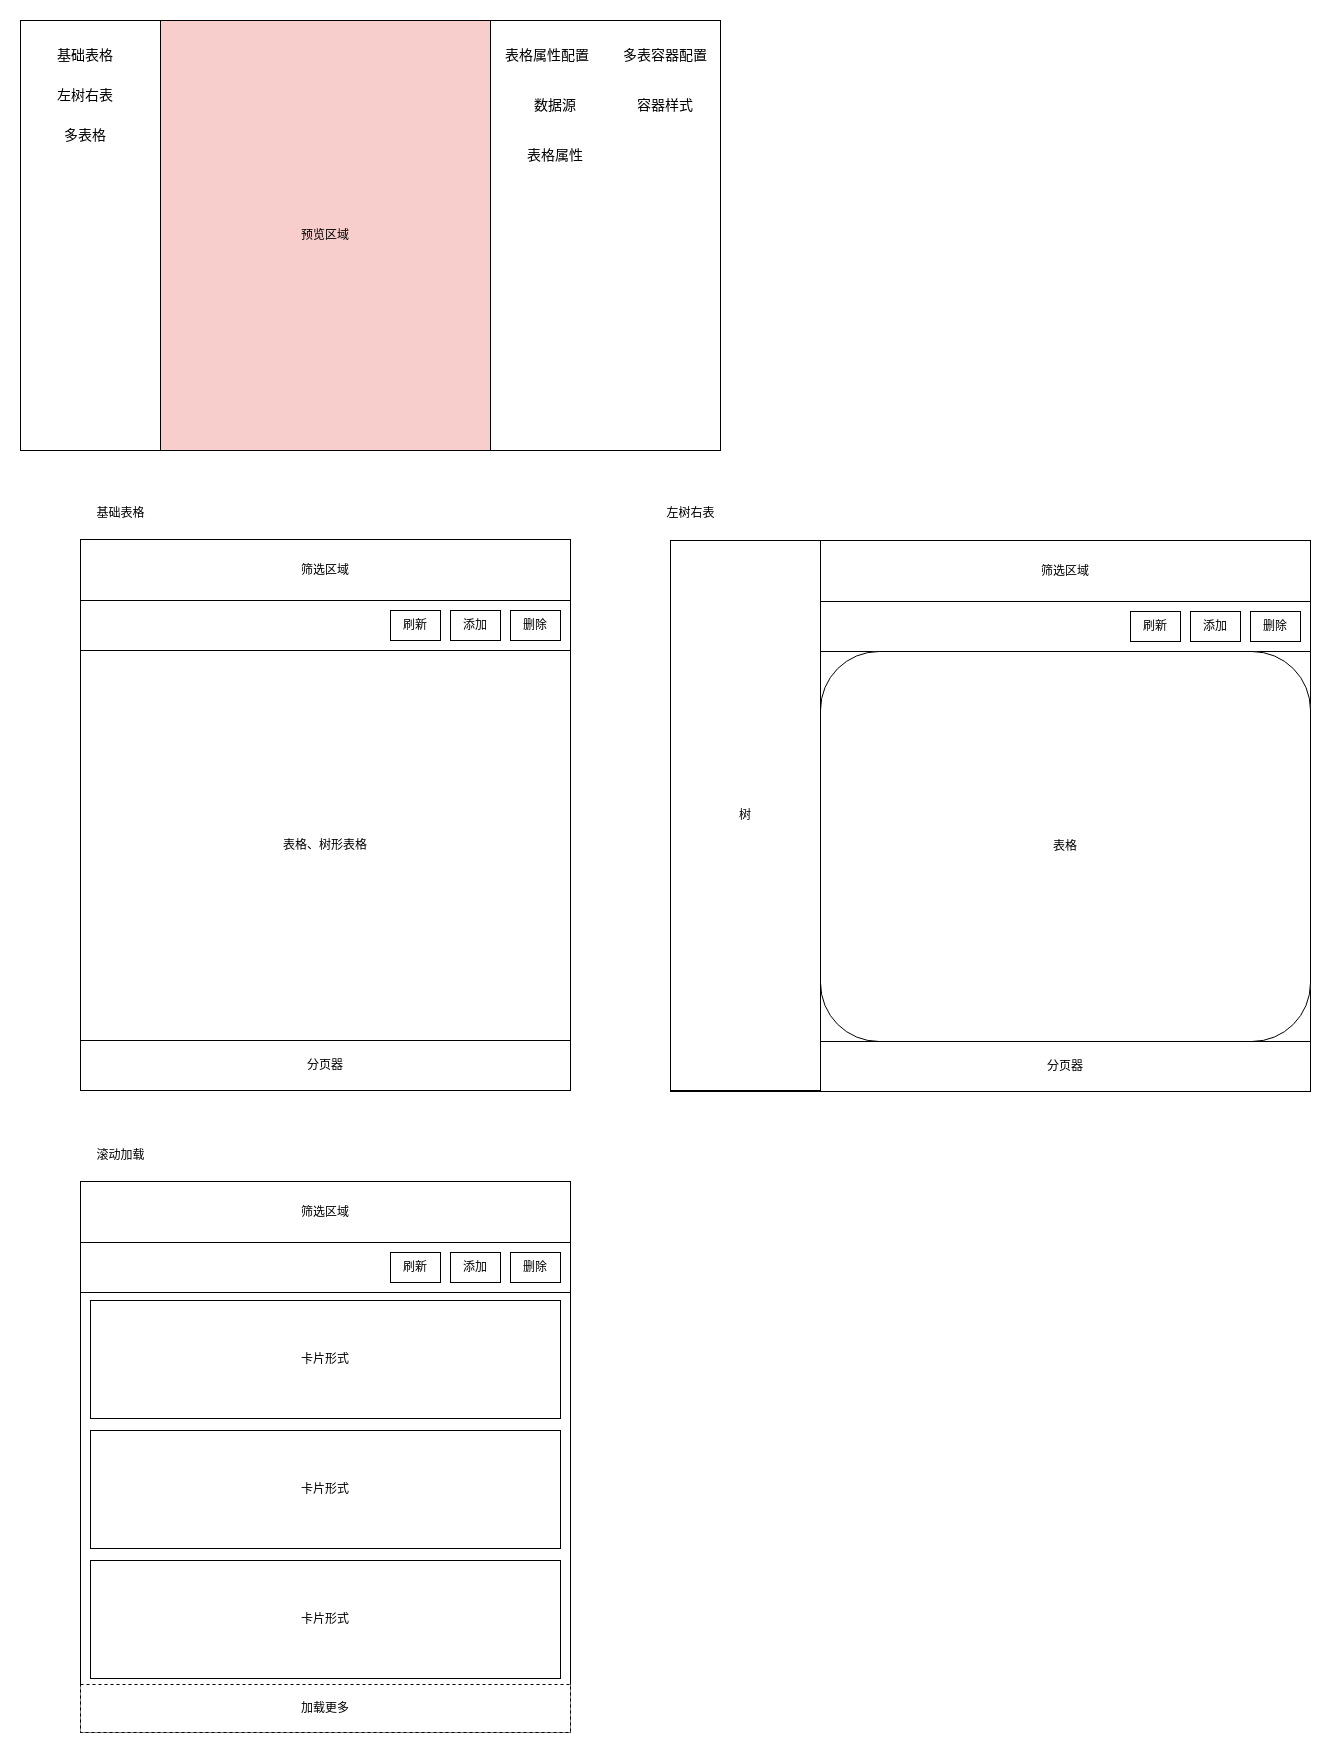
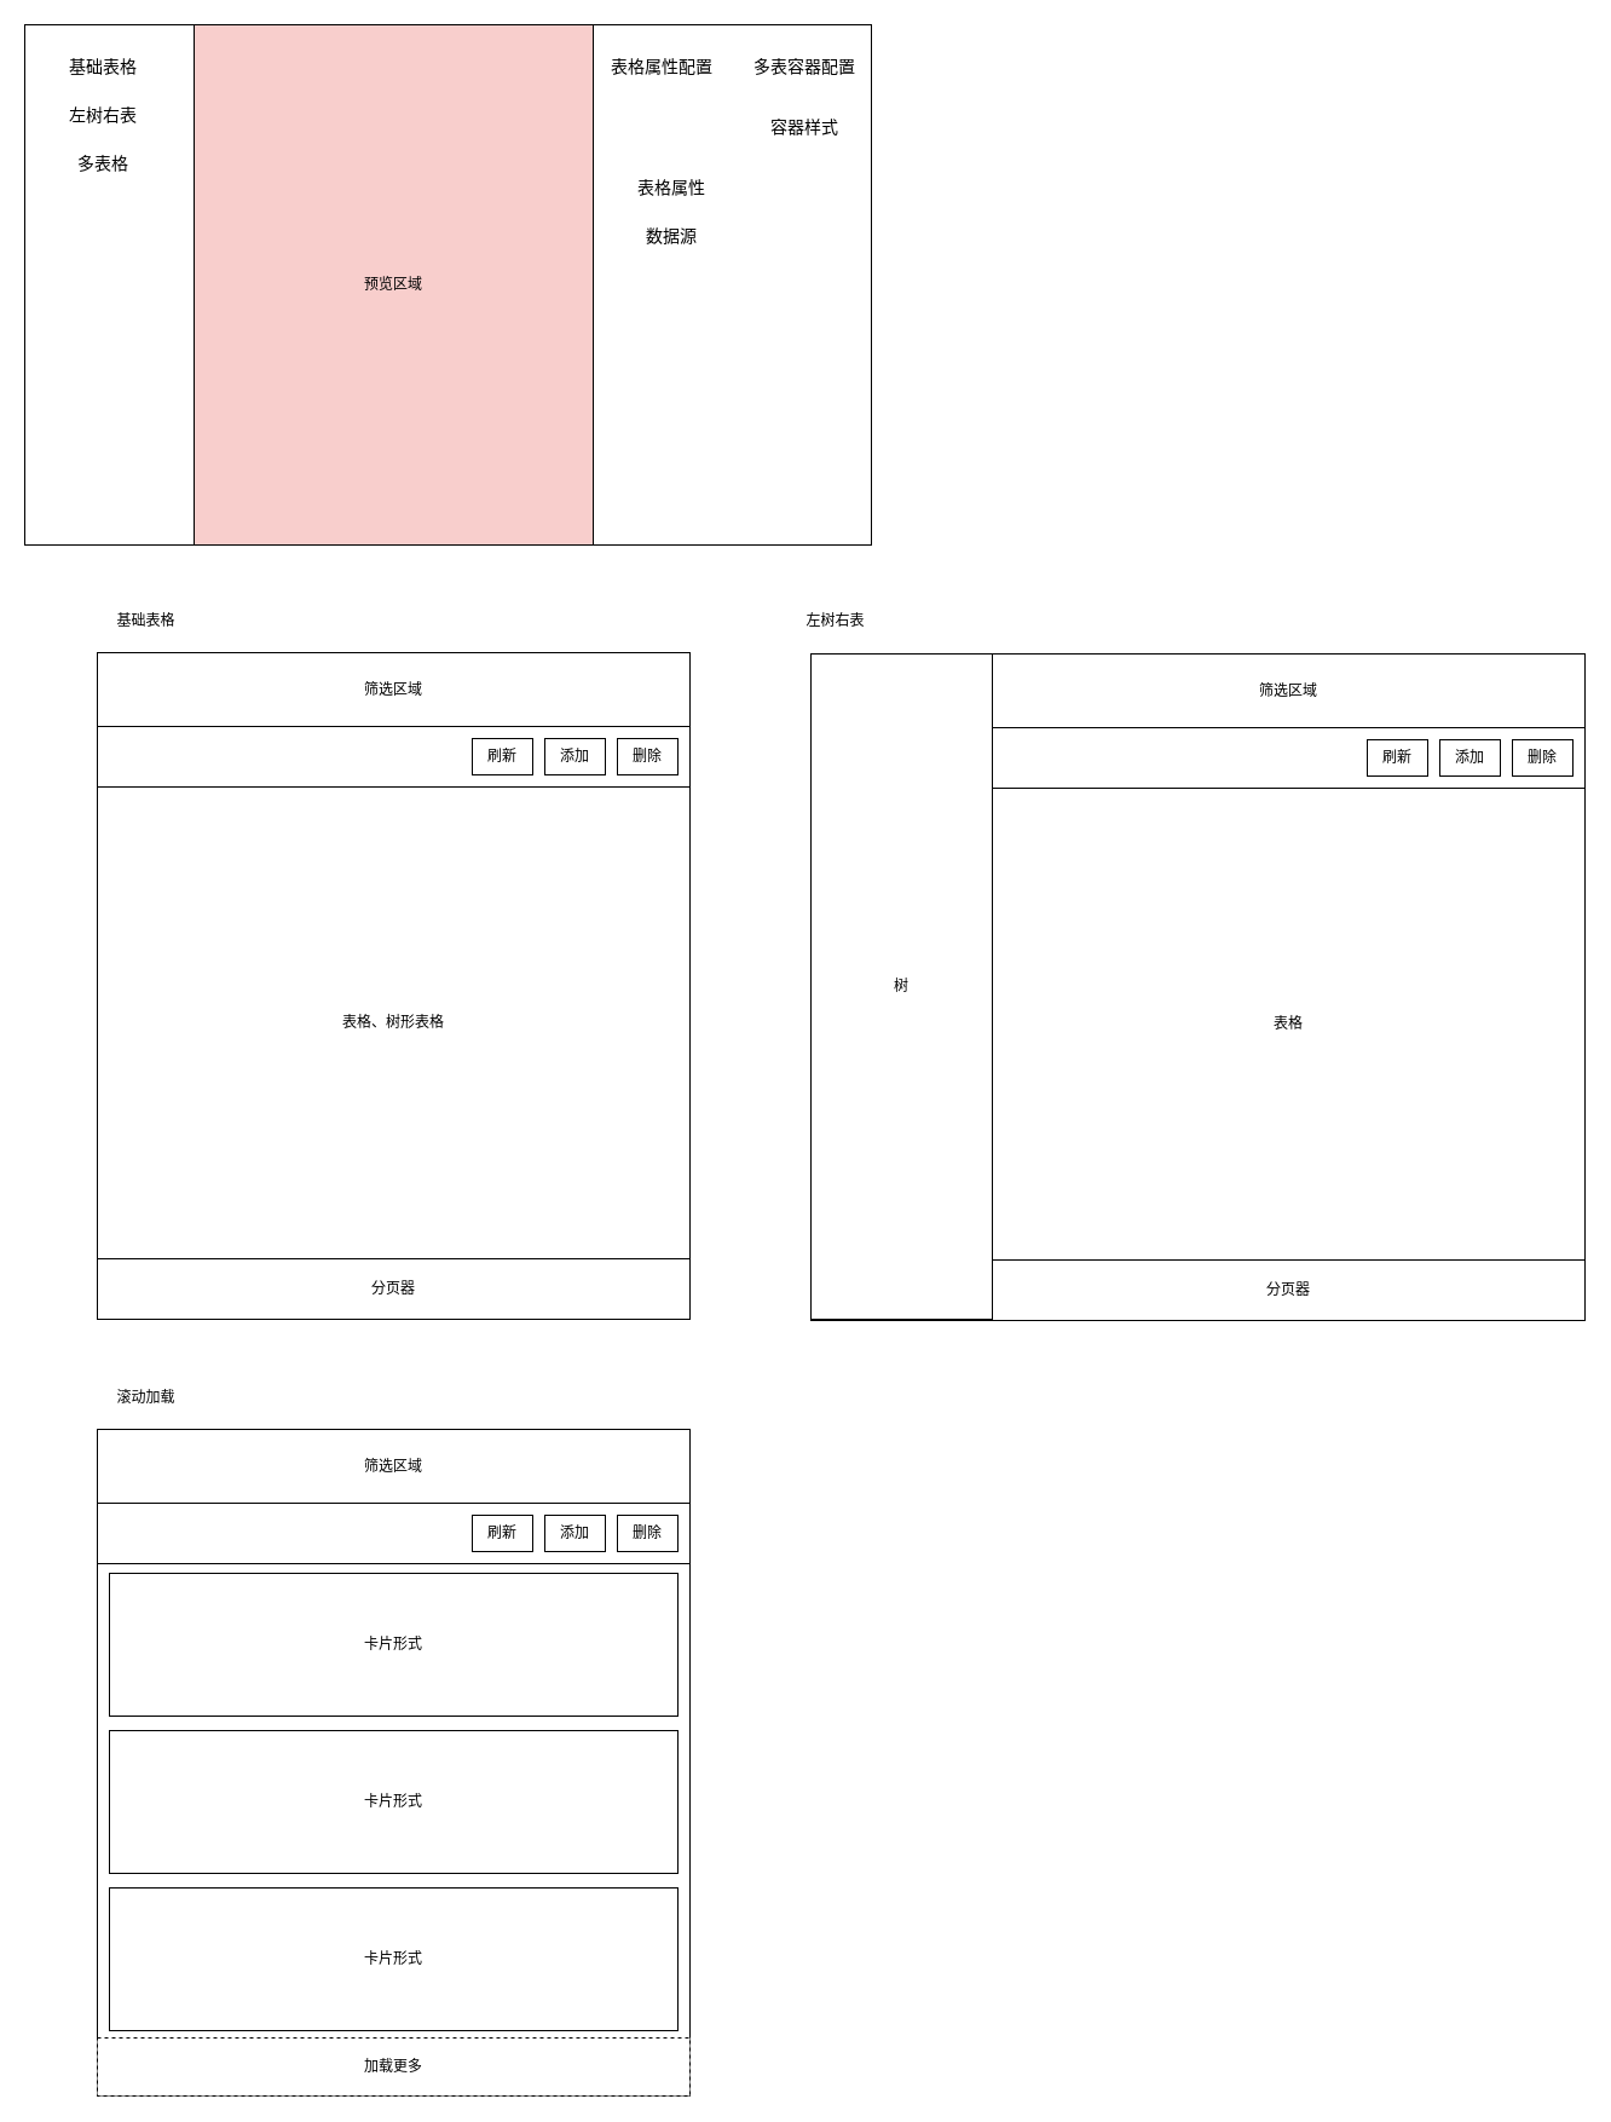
- <mxCell id="10" value="数据源" style="text;strokeColor=none;align=center;fillColor=none;html=1;verticalAlign=middle;whiteSpace=wrap;rounded=0;fontSize=14;" parent="1" vertex="1"><mxGeometry x="500" y="90" width="110" height="30" as="geometry" /></mxCell>
+ <mxCell id="10" value="数据源" style="text;strokeColor=none;align=center;fillColor=none;html=1;verticalAlign=middle;whiteSpace=wrap;rounded=0;fontSize=14;" parent="1" vertex="1"><mxGeometry x="500" y="180" width="110" height="30" as="geometry" /></mxCell>
- <mxCell id="28" value="表格" style="whiteSpace=wrap;html=1;rounded=1;" vertex="1" parent="1"><mxGeometry x="820" y="651" width="490" height="390" as="geometry" /></mxCell>
+ <mxCell id="28" value="表格" style="whiteSpace=wrap;html=1;" vertex="1" parent="1"><mxGeometry x="820" y="651" width="490" height="390" as="geometry" /></mxCell>
